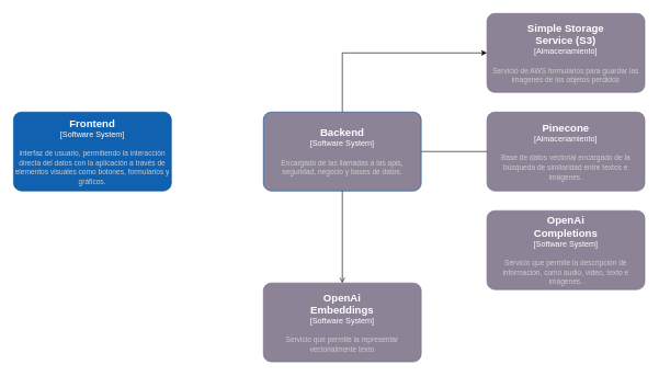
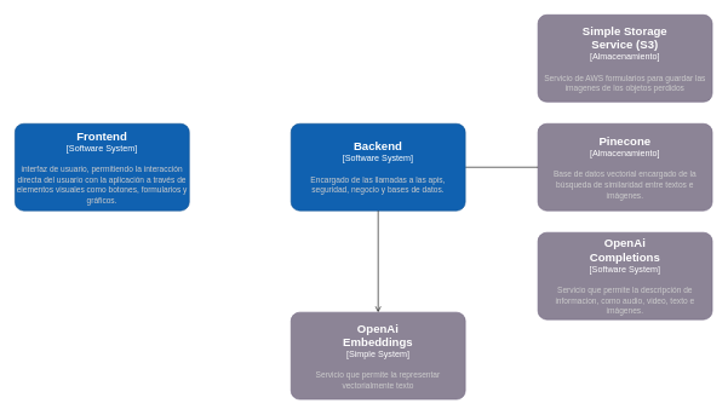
- <mxCell id="6" style="edgeStyle=orthogonalEdgeStyle;rounded=0;orthogonalLoop=1;jettySize=auto;html=1;exitX=0.5;exitY=0;exitDx=0;exitDy=0;exitPerimeter=0;entryX=0;entryY=0.5;entryDx=0;entryDy=0;entryPerimeter=0;" edge="1" parent="1" source="8" target="21"><mxGeometry relative="1" as="geometry" /></mxCell>
- <mxCell id="11" value="&lt;font style=&quot;font-size: 16px&quot;&gt;&lt;b&gt;Frontend&lt;/b&gt;&lt;/font&gt;&lt;div&gt;[Software System]&lt;/div&gt;&lt;br&gt;&lt;div&gt;&lt;font style=&quot;font-size: 11px&quot;&gt;&lt;font color=&quot;#cccccc&quot;&gt;interfaz de usuario, permitiendo la interacción directa del datos con la aplicación a través de elementos visuales como botones, formularios y gráficos.&lt;/font&gt;&lt;/div&gt;" style="rounded=1;whiteSpace=wrap;html=1;labelBackgroundColor=none;fillColor=#1061B0;fontColor=#ffffff;align=center;arcSize=10;strokeColor=#0D5091;metaEdit=1;resizable=0;points=[[0.25,0,0],[0.5,0,0],[0.75,0,0],[1,0.25,0],[1,0.5,0],[1,0.75,0],[0.75,1,0],[0.5,1,0],[0.25,1,0],[0,0.75,0],[0,0.5,0],[0,0.25,0]];" vertex="1" parent="10"><mxGeometry width="240" height="120" as="geometry" /></mxCell>
+ <mxCell id="11" value="&lt;font style=&quot;font-size: 16px&quot;&gt;&lt;b&gt;Frontend&lt;/b&gt;&lt;/font&gt;&lt;div&gt;[Software System]&lt;/div&gt;&lt;br&gt;&lt;div&gt;&lt;font style=&quot;font-size: 11px&quot;&gt;&lt;font color=&quot;#cccccc&quot;&gt;interfaz de usuario, permitiendo la interacción directa del usuario con la aplicación a través de elementos visuales como botones, formularios y gráficos.&lt;/font&gt;&lt;/div&gt;" style="rounded=1;whiteSpace=wrap;html=1;labelBackgroundColor=none;fillColor=#1061B0;fontColor=#ffffff;align=center;arcSize=10;strokeColor=#0D5091;metaEdit=1;resizable=0;points=[[0.25,0,0],[0.5,0,0],[0.75,0,0],[1,0.25,0],[1,0.5,0],[1,0.75,0],[0.75,1,0],[0.5,1,0],[0.25,1,0],[0,0.75,0],[0,0.5,0],[0,0.25,0]];" vertex="1" parent="10"><mxGeometry width="240" height="120" as="geometry" /></mxCell>
- <mxCell id="8" value="&lt;font style=&quot;font-size: 16px&quot;&gt;&lt;b&gt;Backend&lt;/b&gt;&lt;/font&gt;&lt;div&gt;[Software System]&lt;/div&gt;&lt;br&gt;&lt;div&gt;&lt;font style=&quot;font-size: 11px&quot;&gt;&lt;font color=&quot;#cccccc&quot;&gt;Encargado de las llamadas a las apis, seguridad, negocio y bases de datos.&lt;/font&gt;&lt;/div&gt;" style="rounded=1;whiteSpace=wrap;html=1;labelBackgroundColor=none;fillColor=#8c8496;fontColor=#ffffff;align=center;arcSize=10;strokeColor=#0D5091;metaEdit=1;resizable=0;points=[[0.25,0,0],[0.5,0,0],[0.75,0,0],[1,0.25,0],[1,0.5,0],[1,0.75,0],[0.75,1,0],[0.5,1,0],[0.25,1,0],[0,0.75,0],[0,0.5,0],[0,0.25,0]];" vertex="1" parent="7"><mxGeometry width="240" height="120" as="geometry" /></mxCell>
+ <mxCell id="8" value="&lt;font style=&quot;font-size: 16px&quot;&gt;&lt;b&gt;Backend&lt;/b&gt;&lt;/font&gt;&lt;div&gt;[Software System]&lt;/div&gt;&lt;br&gt;&lt;div&gt;&lt;font style=&quot;font-size: 11px&quot;&gt;&lt;font color=&quot;#cccccc&quot;&gt;Encargado de las llamadas a las apis, seguridad, negocio y bases de datos.&lt;/font&gt;&lt;/div&gt;" style="rounded=1;whiteSpace=wrap;html=1;labelBackgroundColor=none;fillColor=#1061B0;fontColor=#ffffff;align=center;arcSize=10;strokeColor=#0D5091;metaEdit=1;resizable=0;points=[[0.25,0,0],[0.5,0,0],[0.75,0,0],[1,0.25,0],[1,0.5,0],[1,0.75,0],[0.75,1,0],[0.5,1,0],[0.25,1,0],[0,0.75,0],[0,0.5,0],[0,0.25,0]];" vertex="1" parent="7"><mxGeometry width="240" height="120" as="geometry" /></mxCell>
- <mxCell id="14" value="&lt;font style=&quot;font-size: 16px&quot;&gt;&lt;b&gt;OpenAi&#10;Embeddings&lt;/b&gt;&lt;/font&gt;&lt;div&gt;[Software System]&lt;/div&gt;&lt;br&gt;&lt;div&gt;&lt;font style=&quot;font-size: 11px&quot;&gt;&lt;font color=&quot;#cccccc&quot;&gt;Servicio que permite la representar vectorialmente texto&lt;/font&gt;&lt;/div&gt;" style="rounded=1;whiteSpace=wrap;html=1;labelBackgroundColor=none;fillColor=#8C8496;fontColor=#ffffff;align=center;arcSize=10;strokeColor=#736782;metaEdit=1;resizable=0;points=[[0.25,0,0],[0.5,0,0],[0.75,0,0],[1,0.25,0],[1,0.5,0],[1,0.75,0],[0.75,1,0],[0.5,1,0],[0.25,1,0],[0,0.75,0],[0,0.5,0],[0,0.25,0]];" vertex="1" parent="13"><mxGeometry width="240" height="120" as="geometry" /></mxCell>
+ <mxCell id="14" value="&lt;font style=&quot;font-size: 16px&quot;&gt;&lt;b&gt;OpenAi&#10;Embeddings&lt;/b&gt;&lt;/font&gt;&lt;div&gt;[Simple System]&lt;/div&gt;&lt;br&gt;&lt;div&gt;&lt;font style=&quot;font-size: 11px&quot;&gt;&lt;font color=&quot;#cccccc&quot;&gt;Servicio que permite la representar vectorialmente texto&lt;/font&gt;&lt;/div&gt;" style="rounded=1;whiteSpace=wrap;html=1;labelBackgroundColor=none;fillColor=#8C8496;fontColor=#ffffff;align=center;arcSize=10;strokeColor=#736782;metaEdit=1;resizable=0;points=[[0.25,0,0],[0.5,0,0],[0.75,0,0],[1,0.25,0],[1,0.5,0],[1,0.75,0],[0.75,1,0],[0.5,1,0],[0.25,1,0],[0,0.75,0],[0,0.5,0],[0,0.25,0]];" vertex="1" parent="13"><mxGeometry width="240" height="120" as="geometry" /></mxCell>
